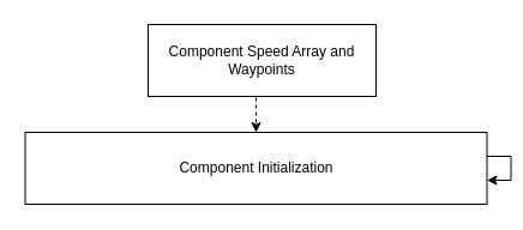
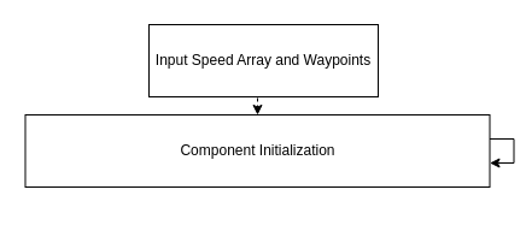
- <mxCell id="3" value="Component Speed Array and Waypoints" style="rounded=0;whiteSpace=wrap;html=1;" vertex="1" parent="1"><mxGeometry x="123" y="20" width="190" height="60" as="geometry" /></mxCell>
+ <mxCell id="3" value="Input Speed Array and Waypoints" style="rounded=0;whiteSpace=wrap;html=1;" vertex="1" parent="1"><mxGeometry x="123" y="20" width="190" height="60" as="geometry" /></mxCell>
- <mxCell id="4" value="Component Initialization" style="rounded=0;whiteSpace=wrap;html=1;" vertex="1" parent="1"><mxGeometry x="20.5" y="110" width="385" height="60" as="geometry" /></mxCell>
+ <mxCell id="4" value="Component Initialization" style="rounded=0;whiteSpace=wrap;html=1;" vertex="1" parent="1"><mxGeometry x="20.5" y="95" width="385" height="60" as="geometry" /></mxCell>
